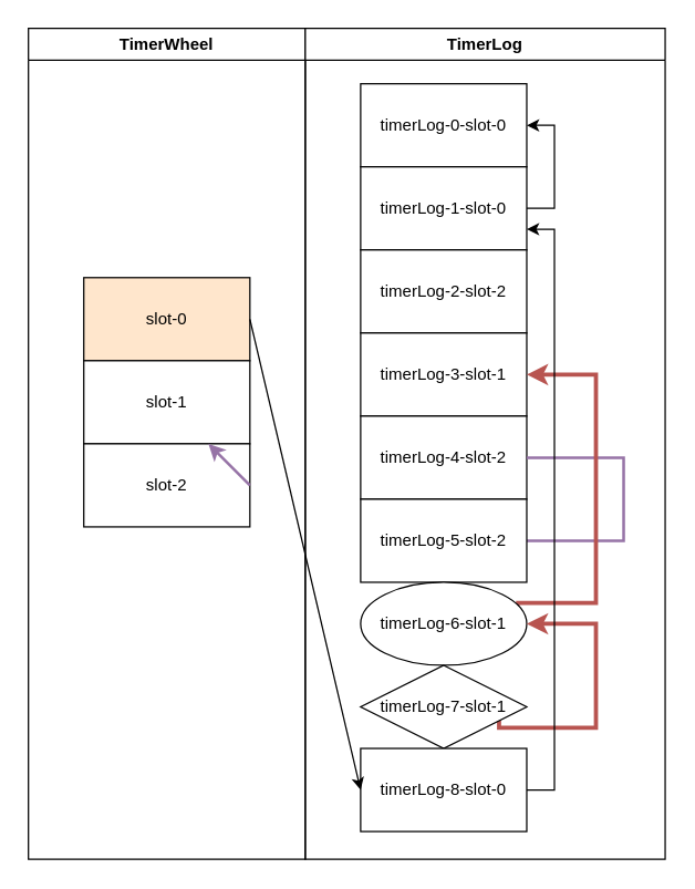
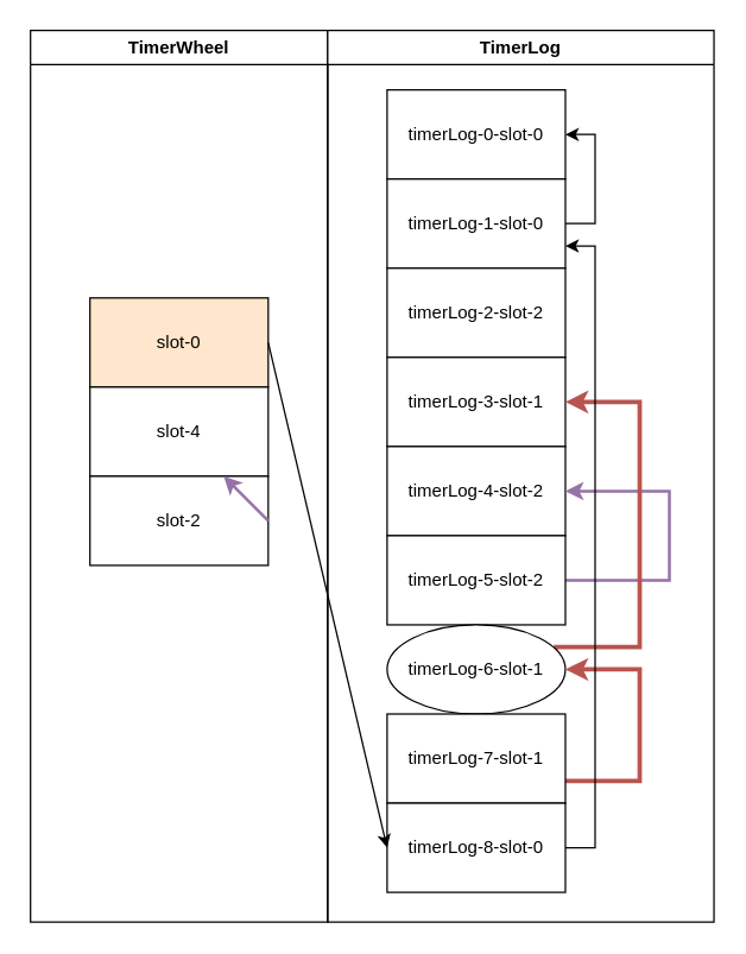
- <mxCell id="4" value="slot-1" style="rounded=0;whiteSpace=wrap;html=1;" vertex="1" parent="2"><mxGeometry x="40" y="240" width="120" height="60" as="geometry" /></mxCell>
+ <mxCell id="4" value="slot-4" style="rounded=0;whiteSpace=wrap;html=1;" vertex="1" parent="2"><mxGeometry x="40" y="240" width="120" height="60" as="geometry" /></mxCell>
- <mxCell id="13" style="edgeStyle=orthogonalEdgeStyle;rounded=0;orthogonalLoop=1;jettySize=auto;html=1;exitX=1;exitY=0.5;exitDx=0;exitDy=0;entryX=1;entryY=0.5;entryDx=0;entryDy=0;fillColor=#e1d5e7;strokeColor=#9673a6;strokeWidth=2;endArrow=none;" edge="1" parent="6" source="14" target="12"><mxGeometry relative="1" as="geometry"><Array as="points"><mxPoint x="230" y="370" /><mxPoint x="230" y="310" /></Array></mxGeometry></mxCell>
+ <mxCell id="13" style="edgeStyle=orthogonalEdgeStyle;rounded=0;orthogonalLoop=1;jettySize=auto;html=1;exitX=1;exitY=0.5;exitDx=0;exitDy=0;entryX=1;entryY=0.5;entryDx=0;entryDy=0;fillColor=#e1d5e7;strokeColor=#9673a6;strokeWidth=2;" edge="1" parent="6" source="14" target="12"><mxGeometry relative="1" as="geometry"><Array as="points"><mxPoint x="230" y="370" /><mxPoint x="230" y="310" /></Array></mxGeometry></mxCell>
- <mxCell id="18" value="timerLog-7-slot-1" style="rhombus;whiteSpace=wrap;html=1;" vertex="1" parent="6"><mxGeometry x="40" y="460" width="120" height="60" as="geometry" /></mxCell>
+ <mxCell id="18" value="timerLog-7-slot-1" style="rounded=0;whiteSpace=wrap;html=1;" vertex="1" parent="6"><mxGeometry x="40" y="460" width="120" height="60" as="geometry" /></mxCell>
